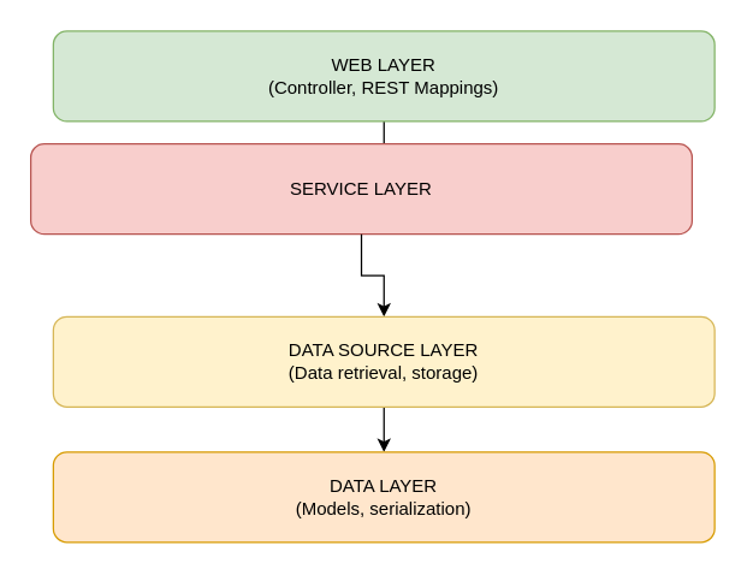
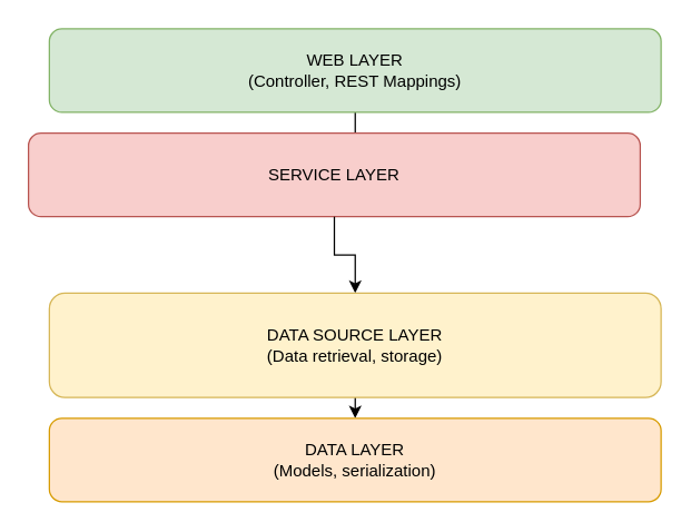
- <mxCell id="7" value="&lt;font color=&quot;#000000&quot;&gt;DATA SOURCE LAYER&lt;br&gt;(Data retrieval, storage)&lt;br&gt;&lt;/font&gt;" style="rounded=1;whiteSpace=wrap;html=1;fillColor=#fff2cc;strokeColor=#d6b656;" vertex="1" parent="1"><mxGeometry x="35" y="210" width="440" height="60" as="geometry" /></mxCell>
+ <mxCell id="7" value="&lt;font color=&quot;#000000&quot;&gt;DATA SOURCE LAYER&lt;br&gt;(Data retrieval, storage)&lt;br&gt;&lt;/font&gt;" style="rounded=1;whiteSpace=wrap;html=1;fillColor=#fff2cc;strokeColor=#d6b656;" vertex="1" parent="1"><mxGeometry x="35" y="210" width="440" height="75" as="geometry" /></mxCell>
